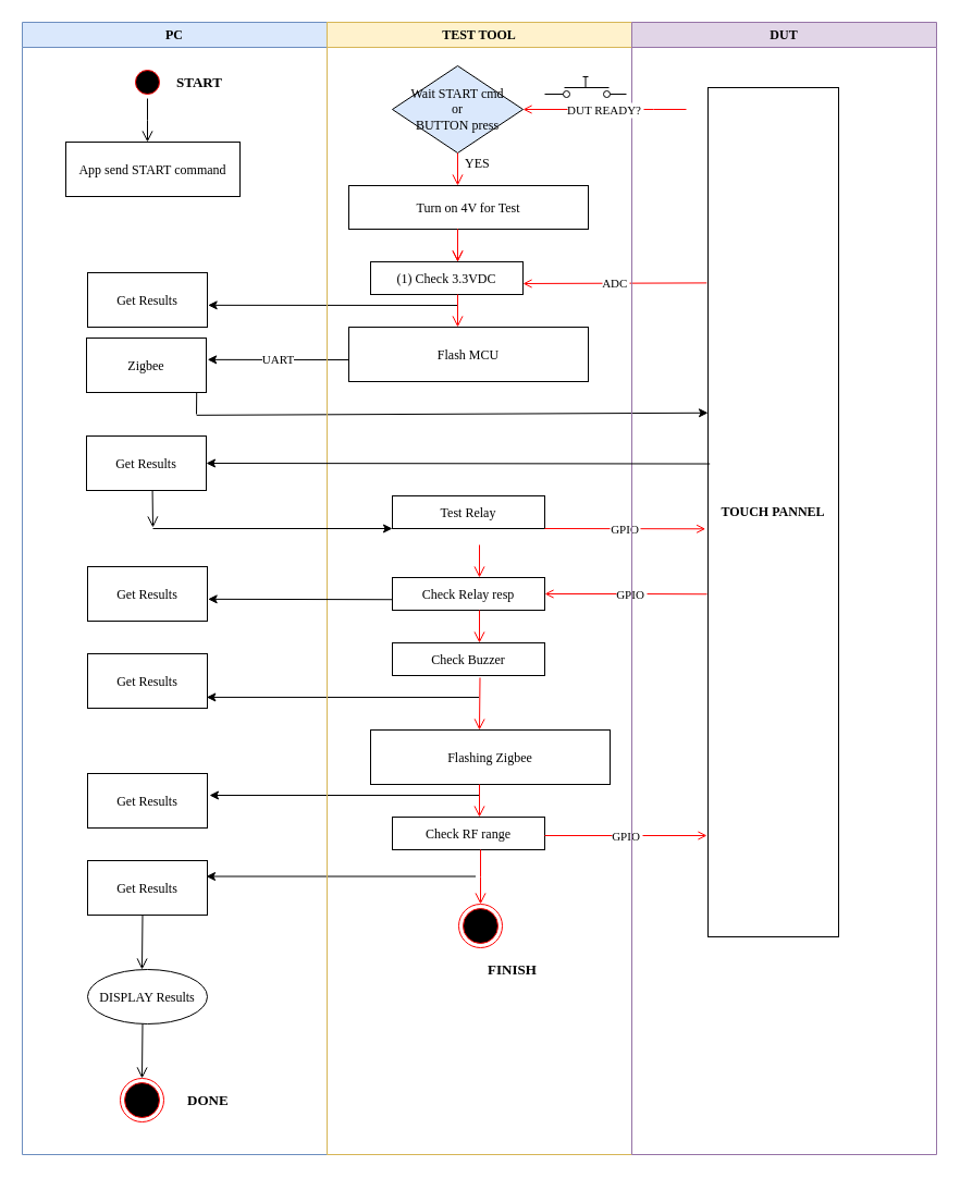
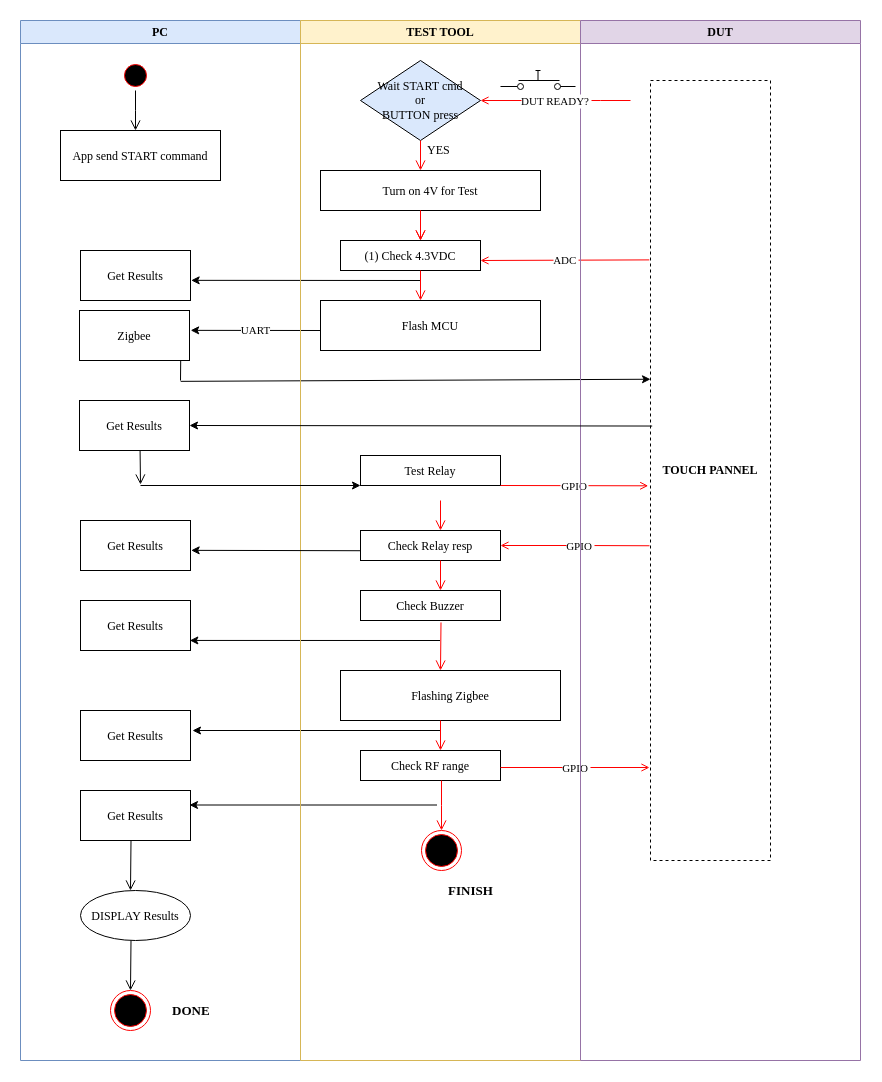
- <mxCell id="7" value="&lt;font style=&quot;font-size: 13px&quot;&gt;&lt;b&gt;START&lt;/b&gt;&lt;/font&gt;" style="text;html=1;resizable=0;points=[];autosize=1;align=left;verticalAlign=top;spacingTop=-4;fontFamily=Verdana;" vertex="1" parent="2"><mxGeometry x="140" y="45" width="60" height="20" as="geometry" /></mxCell>
- <mxCell id="29" value="(1) Check 3.3VDC" style="fontFamily=Verdana;" vertex="1" parent="27"><mxGeometry x="40" y="220" width="140" height="30" as="geometry" /></mxCell>
+ <mxCell id="29" value="(1) Check 4.3VDC" style="fontFamily=Verdana;" vertex="1" parent="27"><mxGeometry x="40" y="220" width="140" height="30" as="geometry" /></mxCell>
- <mxCell id="56" value="&lt;b&gt;TOUCH PANNEL&lt;/b&gt;" style="rounded=0;whiteSpace=wrap;html=1;fontFamily=Verdana;" vertex="1" parent="55"><mxGeometry x="70" y="60" width="120" height="780" as="geometry" /></mxCell>
+ <mxCell id="56" value="&lt;b&gt;TOUCH PANNEL&lt;/b&gt;" style="rounded=0;whiteSpace=wrap;html=1;fontFamily=Verdana;dashed=1;" vertex="1" parent="55"><mxGeometry x="70" y="60" width="120" height="780" as="geometry" /></mxCell>
